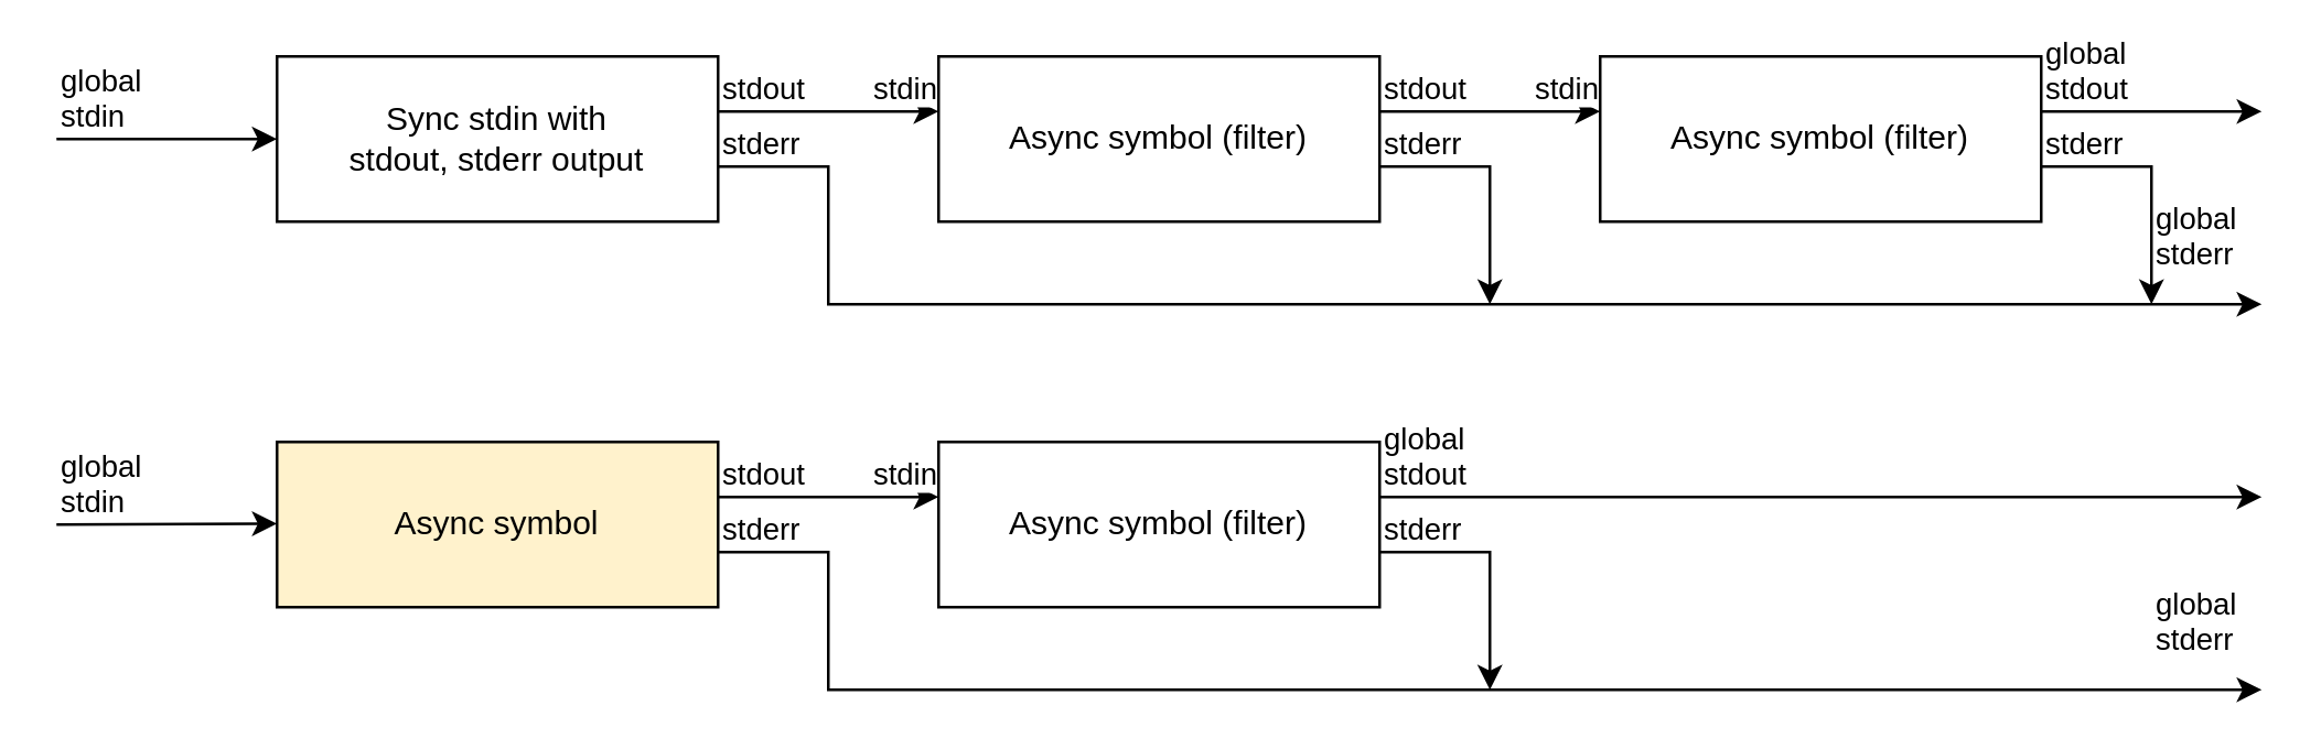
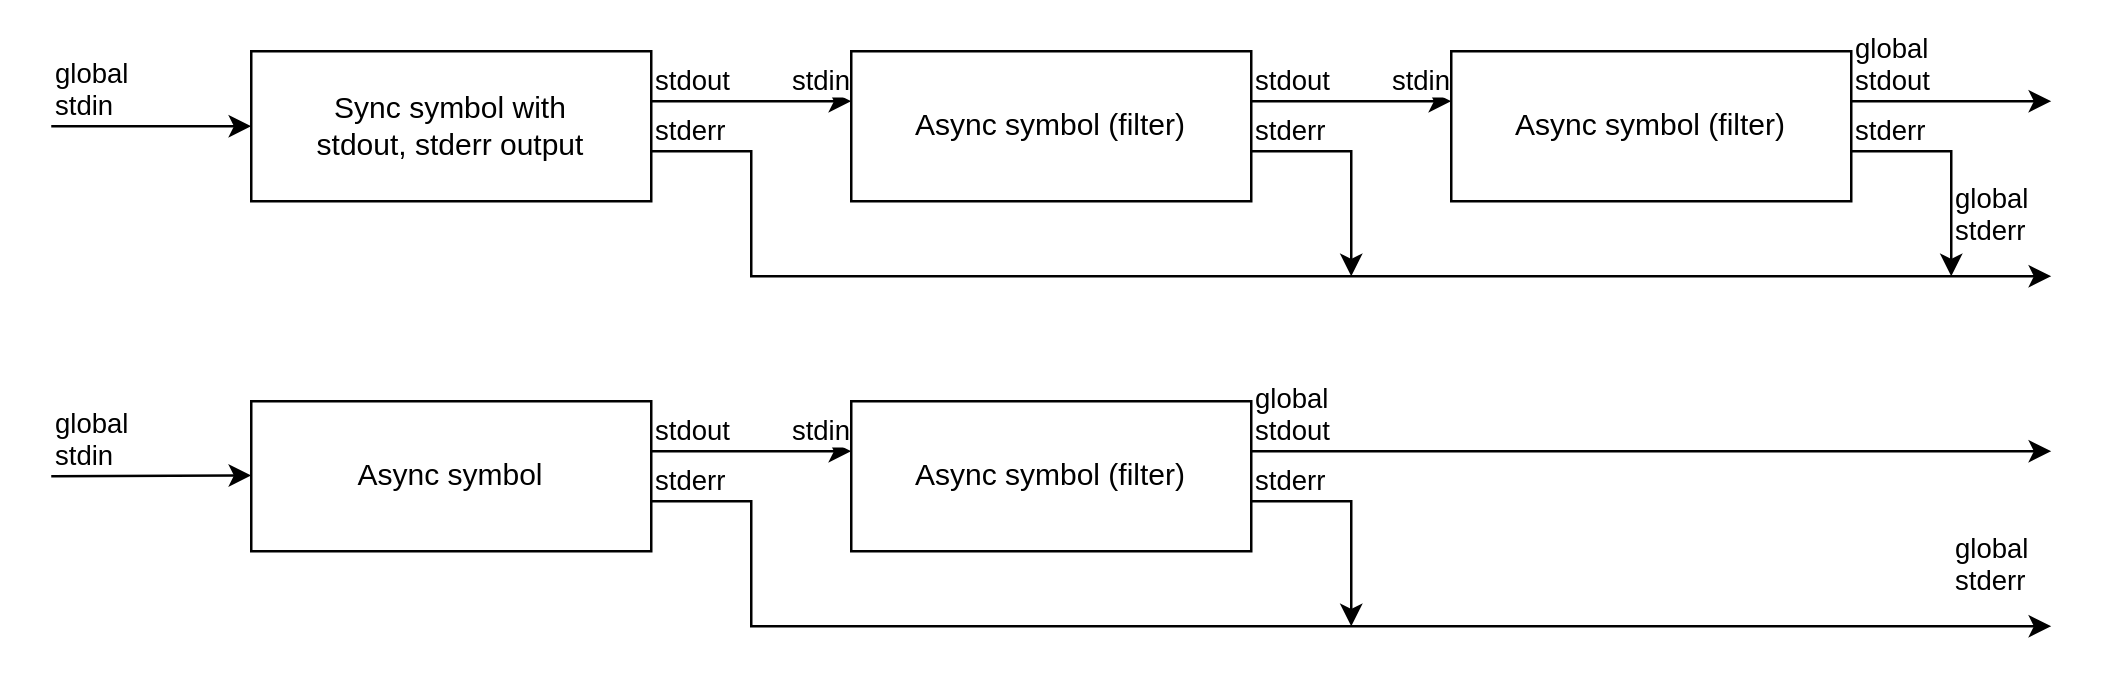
- <mxCell id="2" value="Sync stdin with&lt;br&gt;stdout, stderr output" style="whiteSpace=wrap;html=1;align=center;" parent="1" vertex="1"><mxGeometry x="100" y="20" width="160" height="60" as="geometry" /></mxCell>
+ <mxCell id="2" value="Sync symbol with&lt;br&gt;stdout, stderr output" style="whiteSpace=wrap;html=1;align=center;" parent="1" vertex="1"><mxGeometry x="100" y="20" width="160" height="60" as="geometry" /></mxCell>
- <mxCell id="5" value="Async symbol" style="whiteSpace=wrap;html=1;align=center;fillColor=#fff2cc;" parent="1" vertex="1"><mxGeometry x="100" y="160" width="160" height="60" as="geometry" /></mxCell>
+ <mxCell id="5" value="Async symbol" style="whiteSpace=wrap;html=1;align=center;" parent="1" vertex="1"><mxGeometry x="100" y="160" width="160" height="60" as="geometry" /></mxCell>
